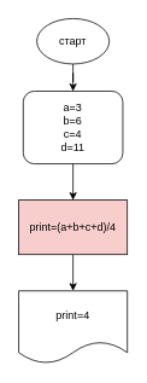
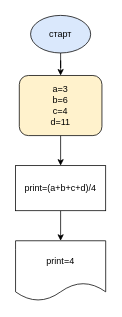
- <mxCell id="3" value="&lt;font style=&quot;vertical-align: inherit&quot;&gt;&lt;font style=&quot;vertical-align: inherit&quot;&gt;старт&lt;/font&gt;&lt;/font&gt;" style="ellipse;whiteSpace=wrap;html=1;" vertex="1" parent="1"><mxGeometry x="40" y="20" width="80" height="50" as="geometry" /></mxCell>
+ <mxCell id="3" value="&lt;font style=&quot;vertical-align: inherit&quot;&gt;&lt;font style=&quot;vertical-align: inherit&quot;&gt;старт&lt;/font&gt;&lt;/font&gt;" style="ellipse;whiteSpace=wrap;html=1;fillColor=#dae8fc;" vertex="1" parent="1"><mxGeometry x="40" y="20" width="80" height="50" as="geometry" /></mxCell>
- <mxCell id="5" value="&lt;font style=&quot;vertical-align: inherit&quot;&gt;&lt;font style=&quot;vertical-align: inherit&quot;&gt;&lt;br&gt;a=3&lt;br&gt;b=6&lt;br&gt;c=4&lt;br&gt;d=11&lt;br&gt;&lt;br&gt;&lt;/font&gt;&lt;/font&gt;" style="rounded=1;whiteSpace=wrap;html=1;" vertex="1" parent="1"><mxGeometry x="25" y="100" width="110" height="80" as="geometry" /></mxCell>
+ <mxCell id="5" value="&lt;font style=&quot;vertical-align: inherit&quot;&gt;&lt;font style=&quot;vertical-align: inherit&quot;&gt;&lt;br&gt;a=3&lt;br&gt;b=6&lt;br&gt;c=4&lt;br&gt;d=11&lt;br&gt;&lt;br&gt;&lt;/font&gt;&lt;/font&gt;" style="rounded=1;whiteSpace=wrap;html=1;fillColor=#fff2cc;" vertex="1" parent="1"><mxGeometry x="25" y="100" width="110" height="80" as="geometry" /></mxCell>
- <mxCell id="7" value="print=(a+b+c+d)/4" style="rounded=0;whiteSpace=wrap;html=1;fillColor=#f8cecc;" vertex="1" parent="1"><mxGeometry x="20" y="220" width="120" height="60" as="geometry" /></mxCell>
+ <mxCell id="7" value="print=(a+b+c+d)/4" style="rounded=0;whiteSpace=wrap;html=1;" vertex="1" parent="1"><mxGeometry x="20" y="220" width="120" height="60" as="geometry" /></mxCell>
